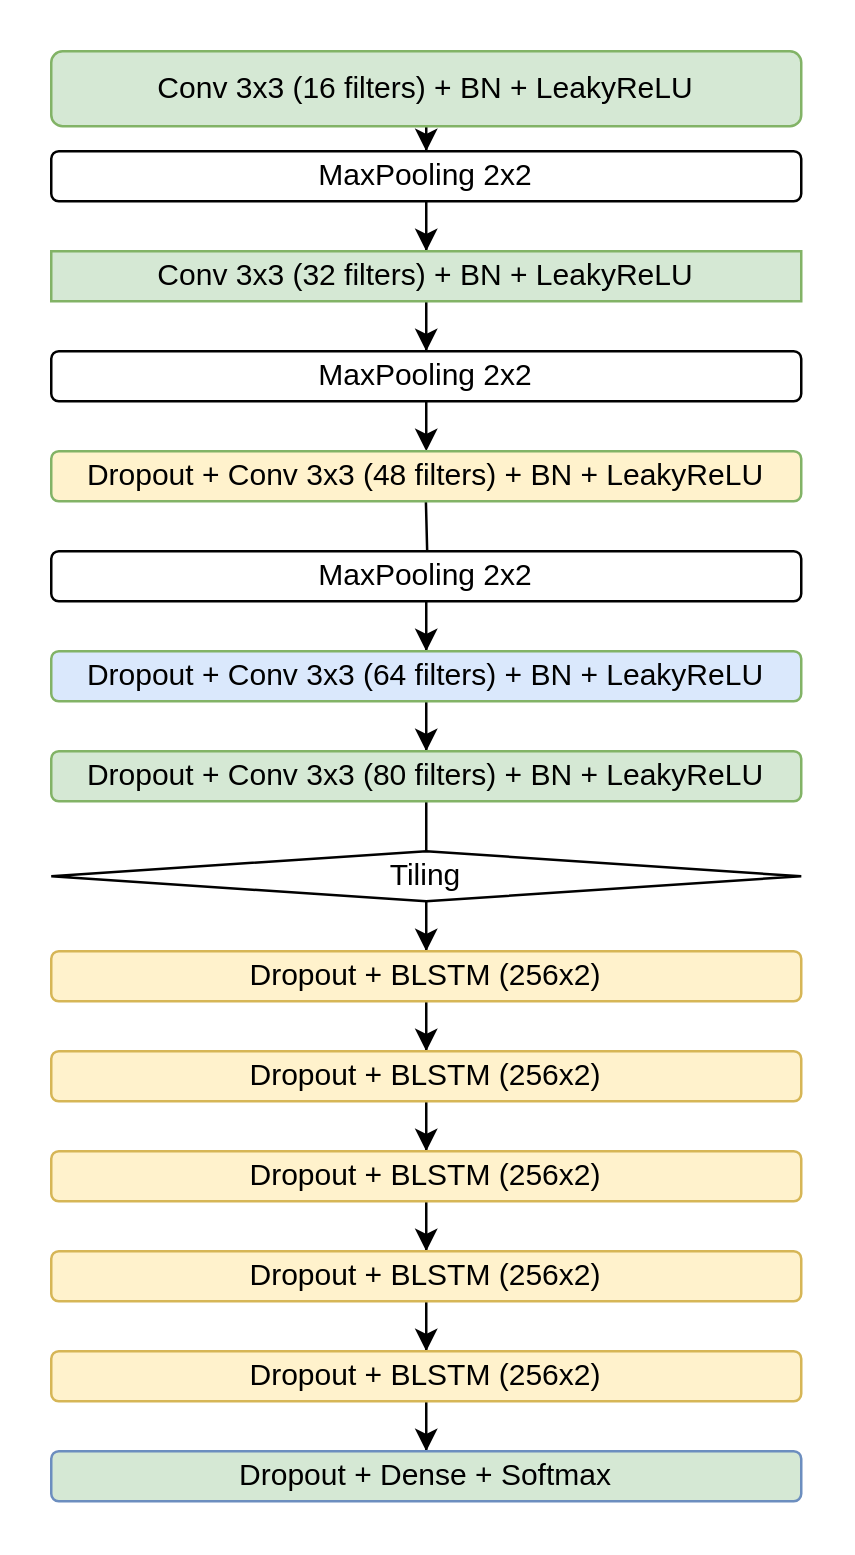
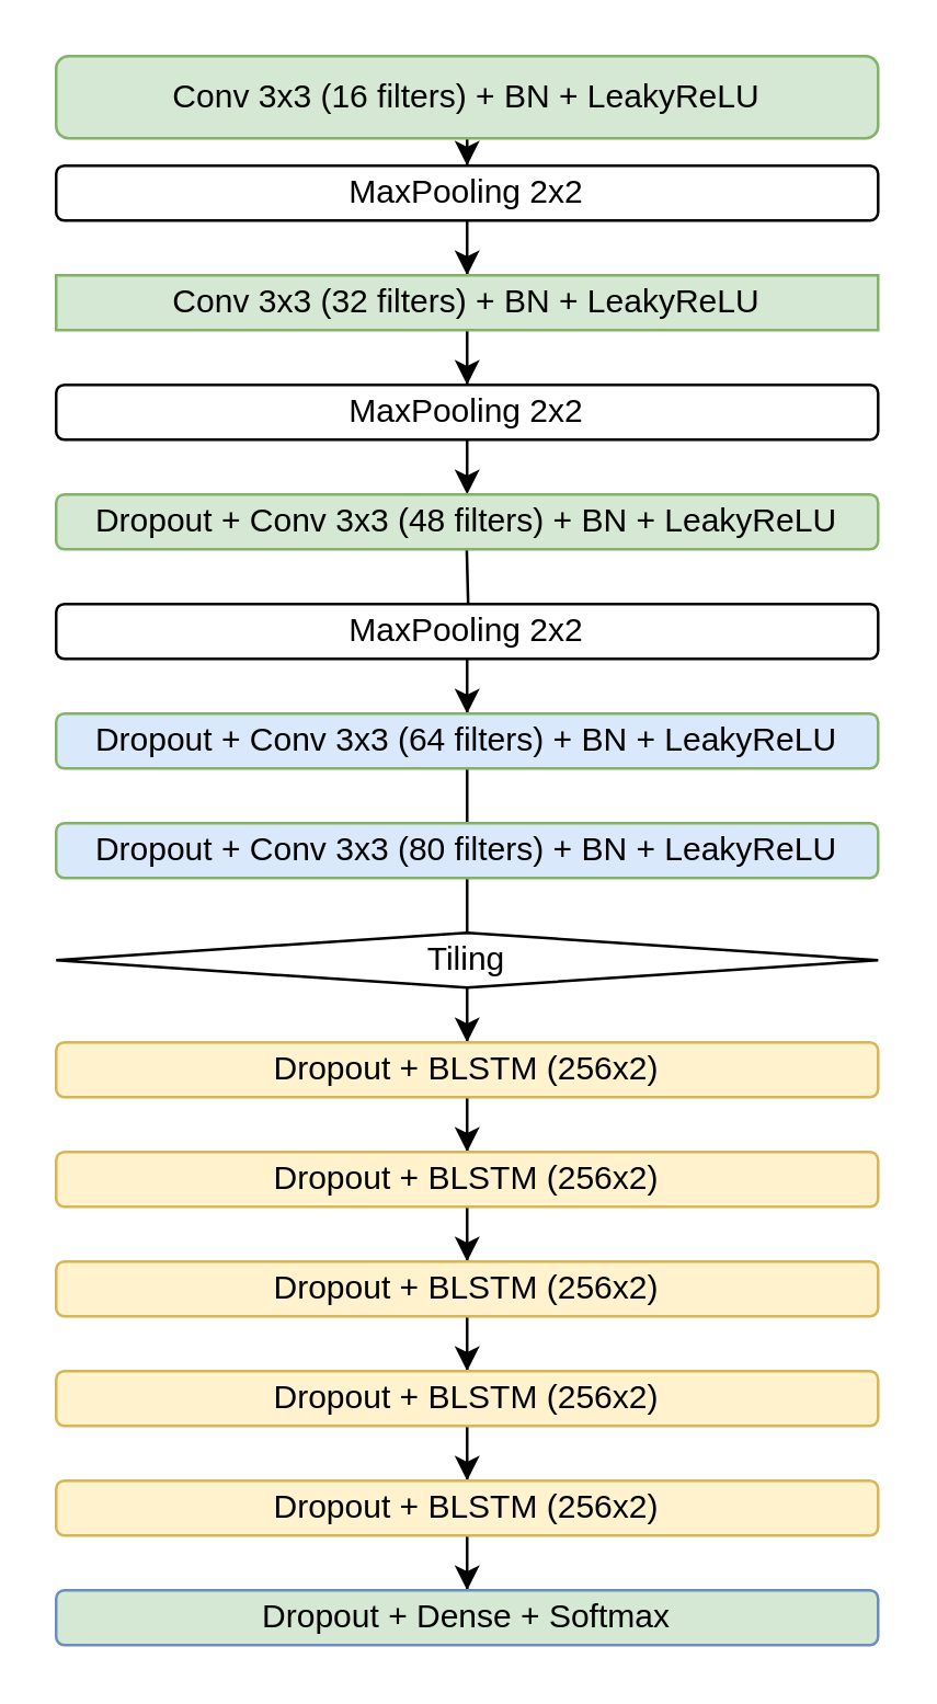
- <mxCell id="30" value="Dropout + Conv 3x3 (48 filters)&amp;nbsp;+&amp;nbsp;BN + LeakyReLU" style="rounded=1;whiteSpace=wrap;html=1;fillColor=#fff2cc;strokeColor=#82b366;" vertex="1" parent="1"><mxGeometry y="180" width="300" height="20" as="geometry" x="20" /></mxCell>
+ <mxCell id="30" value="Dropout + Conv 3x3 (48 filters)&amp;nbsp;+&amp;nbsp;BN + LeakyReLU" style="rounded=1;whiteSpace=wrap;html=1;fillColor=#d5e8d4;strokeColor=#82b366;" vertex="1" parent="1"><mxGeometry y="180" width="300" height="20" as="geometry" x="20" /></mxCell>
- <mxCell id="13" value="" style="edgeStyle=orthogonalEdgeStyle;rounded=0;orthogonalLoop=1;jettySize=auto;html=1;" parent="1" source="14" target="16" edge="1"><mxGeometry relative="1" as="geometry" /></mxCell>
+ <mxCell id="13" value="" style="edgeStyle=orthogonalEdgeStyle;rounded=0;orthogonalLoop=1;jettySize=auto;html=1;endArrow=none;" parent="1" source="14" target="16" edge="1"><mxGeometry relative="1" as="geometry" /></mxCell>
- <mxCell id="16" value="Dropout + Conv 3x3 (80 filters)&amp;nbsp;+&amp;nbsp;BN + LeakyReLU" style="rounded=1;whiteSpace=wrap;html=1;fillColor=#d5e8d4;strokeColor=#82b366;" parent="1" vertex="1"><mxGeometry y="300" width="300" height="20" as="geometry" x="20" /></mxCell>
+ <mxCell id="16" value="Dropout + Conv 3x3 (80 filters)&amp;nbsp;+&amp;nbsp;BN + LeakyReLU" style="rounded=1;whiteSpace=wrap;html=1;fillColor=#dae8fc;strokeColor=#82b366;" parent="1" vertex="1"><mxGeometry y="300" width="300" height="20" as="geometry" x="20" /></mxCell>
